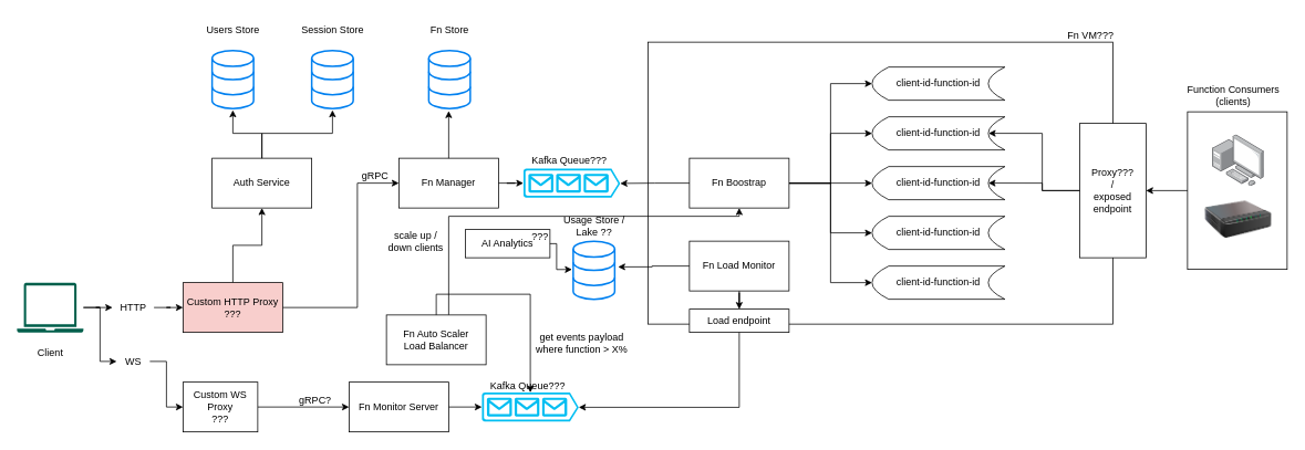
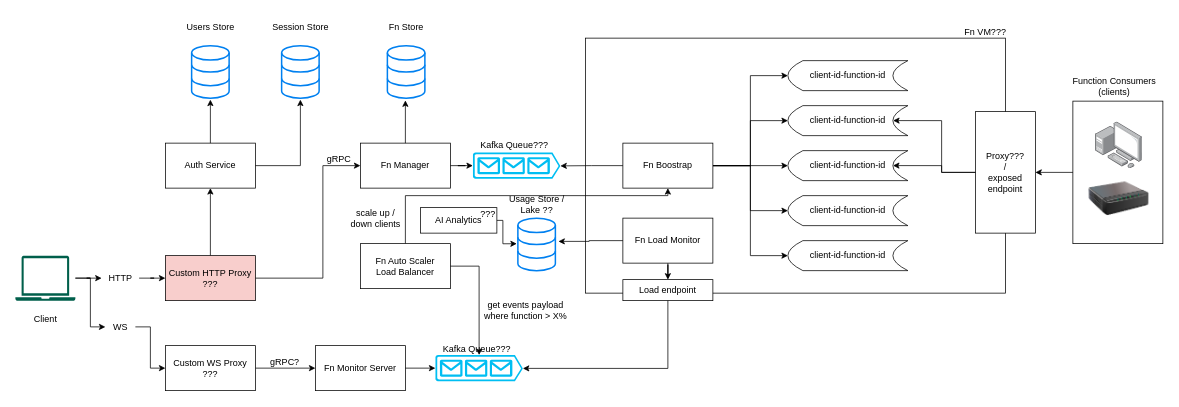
- <mxCell id="7" value="Auth Service" style="rounded=0;whiteSpace=wrap;html=1;" parent="1" vertex="1"><mxGeometry x="255" y="190" width="120" height="60" as="geometry" /></mxCell>
+ <mxCell id="7" value="Auth Service" style="rounded=0;whiteSpace=wrap;html=1;" parent="1" vertex="1"><mxGeometry x="220" y="190" width="120" height="60" as="geometry" /></mxCell>
- <mxCell id="65" value="Fn Auto Scaler&lt;div&gt;Load Balancer&lt;/div&gt;" style="rounded=0;whiteSpace=wrap;html=1;" parent="1" vertex="1"><mxGeometry x="465" y="379" width="120" height="60" as="geometry" /></mxCell>
+ <mxCell id="65" value="Fn Auto Scaler&lt;div&gt;Load Balancer&lt;/div&gt;" style="rounded=0;whiteSpace=wrap;html=1;" parent="1" vertex="1"><mxGeometry x="480" y="324" width="120" height="60" as="geometry" /></mxCell>
- <mxCell id="28" value="Custom WS Proxy&lt;div&gt;???&lt;/div&gt;" style="rounded=0;whiteSpace=wrap;html=1;" parent="1" vertex="1"><mxGeometry x="220" y="460" width="90" height="60" as="geometry" /></mxCell>
+ <mxCell id="28" value="Custom WS Proxy&lt;div&gt;???&lt;/div&gt;" style="rounded=0;whiteSpace=wrap;html=1;" parent="1" vertex="1"><mxGeometry x="220" y="460" width="120" height="60" as="geometry" /></mxCell>
